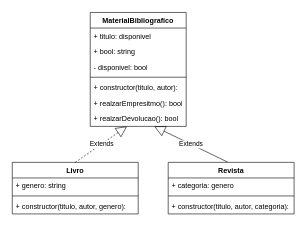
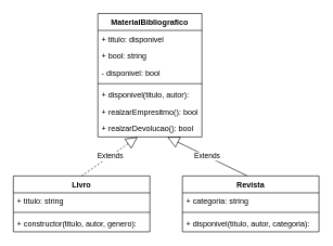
- <mxCell id="7" value="+ constructor(titulo, autor):" style="text;strokeColor=none;fillColor=none;align=left;verticalAlign=top;spacingLeft=4;spacingRight=4;overflow=hidden;rotatable=0;points=[[0,0.5],[1,0.5]];portConstraint=eastwest;whiteSpace=wrap;html=1;" vertex="1" parent="2"><mxGeometry y="112" width="160" height="26" as="geometry" /></mxCell>
+ <mxCell id="7" value="+ disponivel(titulo, autor):" style="text;strokeColor=none;fillColor=none;align=left;verticalAlign=top;spacingLeft=4;spacingRight=4;overflow=hidden;rotatable=0;points=[[0,0.5],[1,0.5]];portConstraint=eastwest;whiteSpace=wrap;html=1;" vertex="1" parent="2"><mxGeometry y="112" width="160" height="26" as="geometry" /></mxCell>
- <mxCell id="11" value="+ genero: string" style="text;strokeColor=none;fillColor=none;align=left;verticalAlign=top;spacingLeft=4;spacingRight=4;overflow=hidden;rotatable=0;points=[[0,0.5],[1,0.5]];portConstraint=eastwest;whiteSpace=wrap;html=1;" vertex="1" parent="10"><mxGeometry y="26" width="210" height="26" as="geometry" /></mxCell>
+ <mxCell id="11" value="+ titulo: string" style="text;strokeColor=none;fillColor=none;align=left;verticalAlign=top;spacingLeft=4;spacingRight=4;overflow=hidden;rotatable=0;points=[[0,0.5],[1,0.5]];portConstraint=eastwest;whiteSpace=wrap;html=1;" vertex="1" parent="10"><mxGeometry y="26" width="210" height="26" as="geometry" /></mxCell>
- <mxCell id="17" value="+ categoria: genero" style="text;strokeColor=none;fillColor=none;align=left;verticalAlign=top;spacingLeft=4;spacingRight=4;overflow=hidden;rotatable=0;points=[[0,0.5],[1,0.5]];portConstraint=eastwest;whiteSpace=wrap;html=1;" vertex="1" parent="16"><mxGeometry y="26" width="210" height="26" as="geometry" /></mxCell>
+ <mxCell id="17" value="+ categoria: string" style="text;strokeColor=none;fillColor=none;align=left;verticalAlign=top;spacingLeft=4;spacingRight=4;overflow=hidden;rotatable=0;points=[[0,0.5],[1,0.5]];portConstraint=eastwest;whiteSpace=wrap;html=1;" vertex="1" parent="16"><mxGeometry y="26" width="210" height="26" as="geometry" /></mxCell>
- <mxCell id="19" value="+ constructor(titulo, autor, categoria):" style="text;strokeColor=none;fillColor=none;align=left;verticalAlign=top;spacingLeft=4;spacingRight=4;overflow=hidden;rotatable=0;points=[[0,0.5],[1,0.5]];portConstraint=eastwest;whiteSpace=wrap;html=1;" vertex="1" parent="16"><mxGeometry y="60" width="210" height="26" as="geometry" /></mxCell>
+ <mxCell id="19" value="+ disponivel(titulo, autor, categoria):" style="text;strokeColor=none;fillColor=none;align=left;verticalAlign=top;spacingLeft=4;spacingRight=4;overflow=hidden;rotatable=0;points=[[0,0.5],[1,0.5]];portConstraint=eastwest;whiteSpace=wrap;html=1;" vertex="1" parent="16"><mxGeometry y="60" width="210" height="26" as="geometry" /></mxCell>
